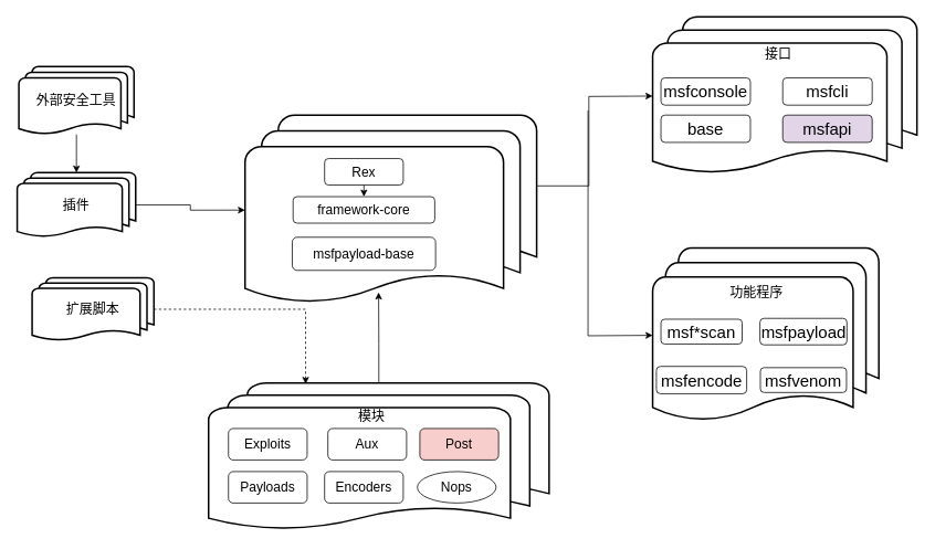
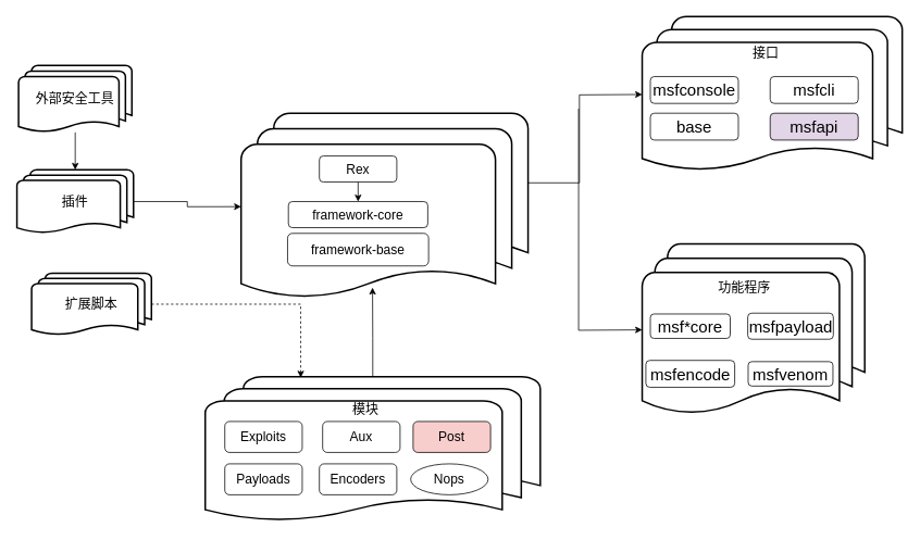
- <mxCell id="9" value="&lt;font style=&quot;font-size: 16px;&quot;&gt;framework-core&lt;/font&gt;" style="rounded=1;whiteSpace=wrap;html=1;" vertex="1" parent="1"><mxGeometry x="353" y="237" width="171" height="32" as="geometry" /></mxCell>
+ <mxCell id="9" value="&lt;font style=&quot;font-size: 16px;&quot;&gt;framework-core&lt;/font&gt;" style="rounded=1;whiteSpace=wrap;html=1;" vertex="1" parent="1"><mxGeometry x="353" y="247" width="171" height="32" as="geometry" /></mxCell>
- <mxCell id="10" value="&lt;font style=&quot;font-size: 16px;&quot;&gt;msfpayload-base&lt;/font&gt;" style="rounded=1;whiteSpace=wrap;html=1;" vertex="1" parent="1"><mxGeometry x="352" y="286" width="173" height="40" as="geometry" /></mxCell>
+ <mxCell id="10" value="&lt;font style=&quot;font-size: 16px;&quot;&gt;framework-base&lt;/font&gt;" style="rounded=1;whiteSpace=wrap;html=1;" vertex="1" parent="1"><mxGeometry x="352" y="286" width="173" height="40" as="geometry" /></mxCell>
- <mxCell id="28" value="&lt;font style=&quot;font-size: 20px;&quot;&gt;msf*scan&lt;/font&gt;" style="rounded=1;whiteSpace=wrap;html=1;" vertex="1" parent="1"><mxGeometry x="797" y="385" width="98" height="30" as="geometry" /></mxCell>
+ <mxCell id="28" value="&lt;font style=&quot;font-size: 20px;&quot;&gt;msf*core&lt;/font&gt;" style="rounded=1;whiteSpace=wrap;html=1;" vertex="1" parent="1"><mxGeometry x="797" y="385" width="98" height="30" as="geometry" /></mxCell>
